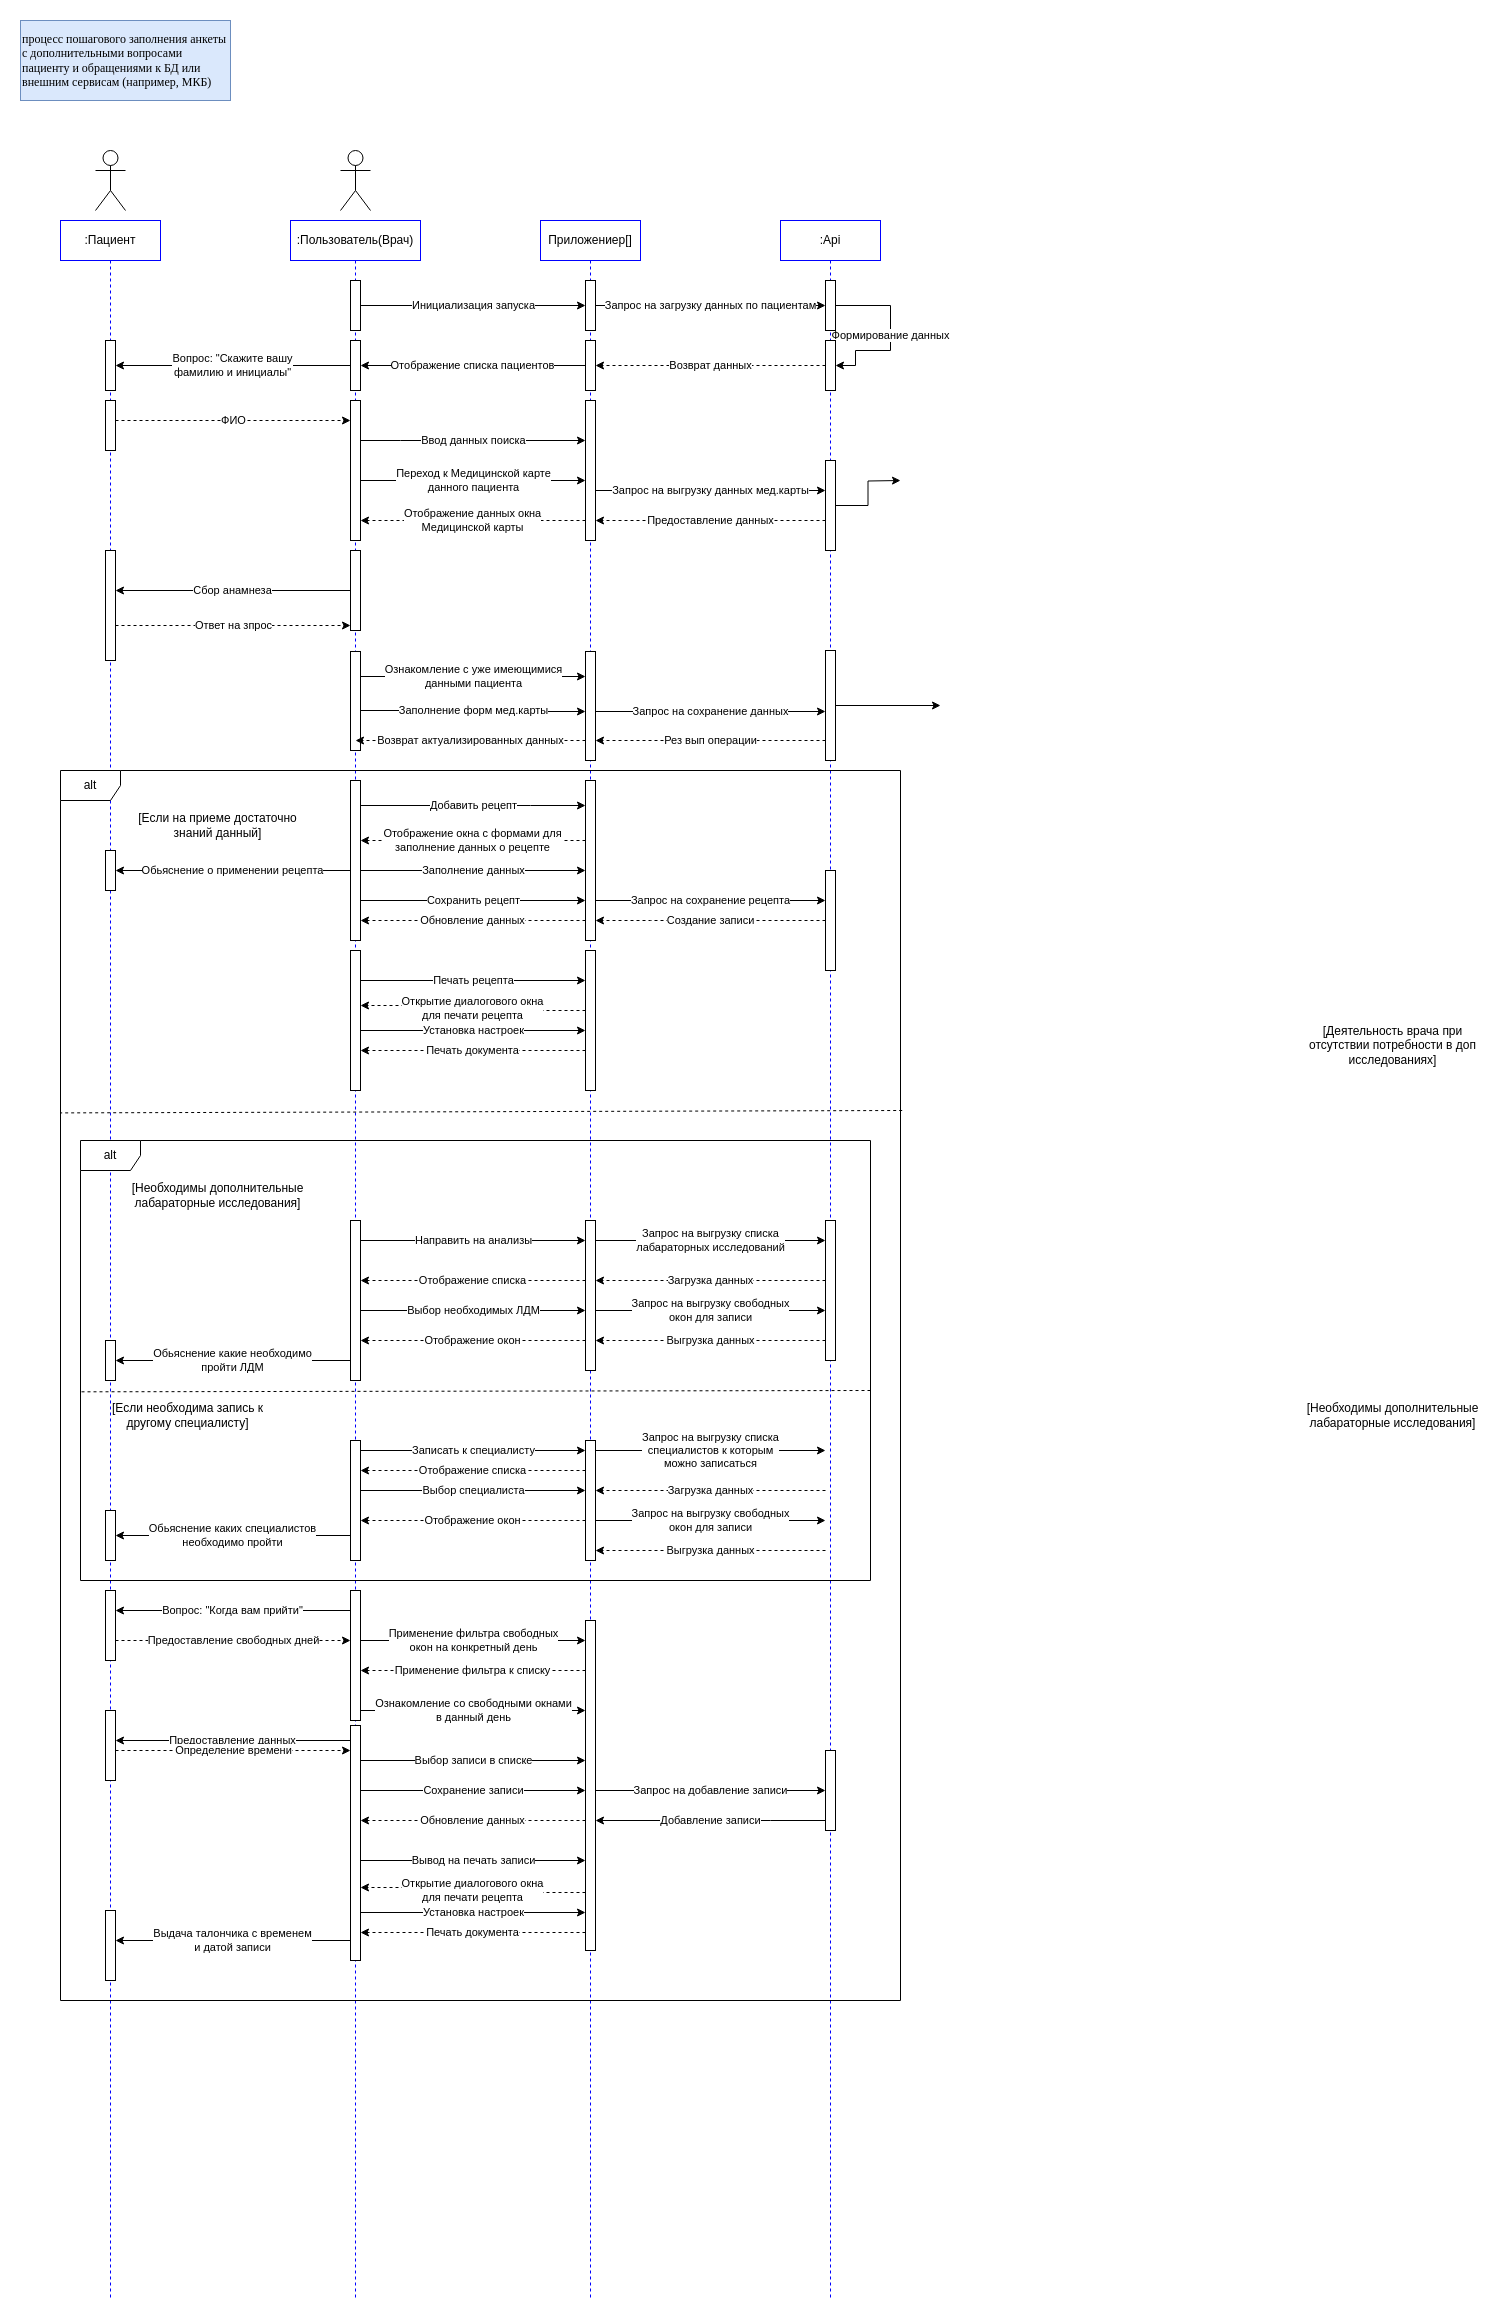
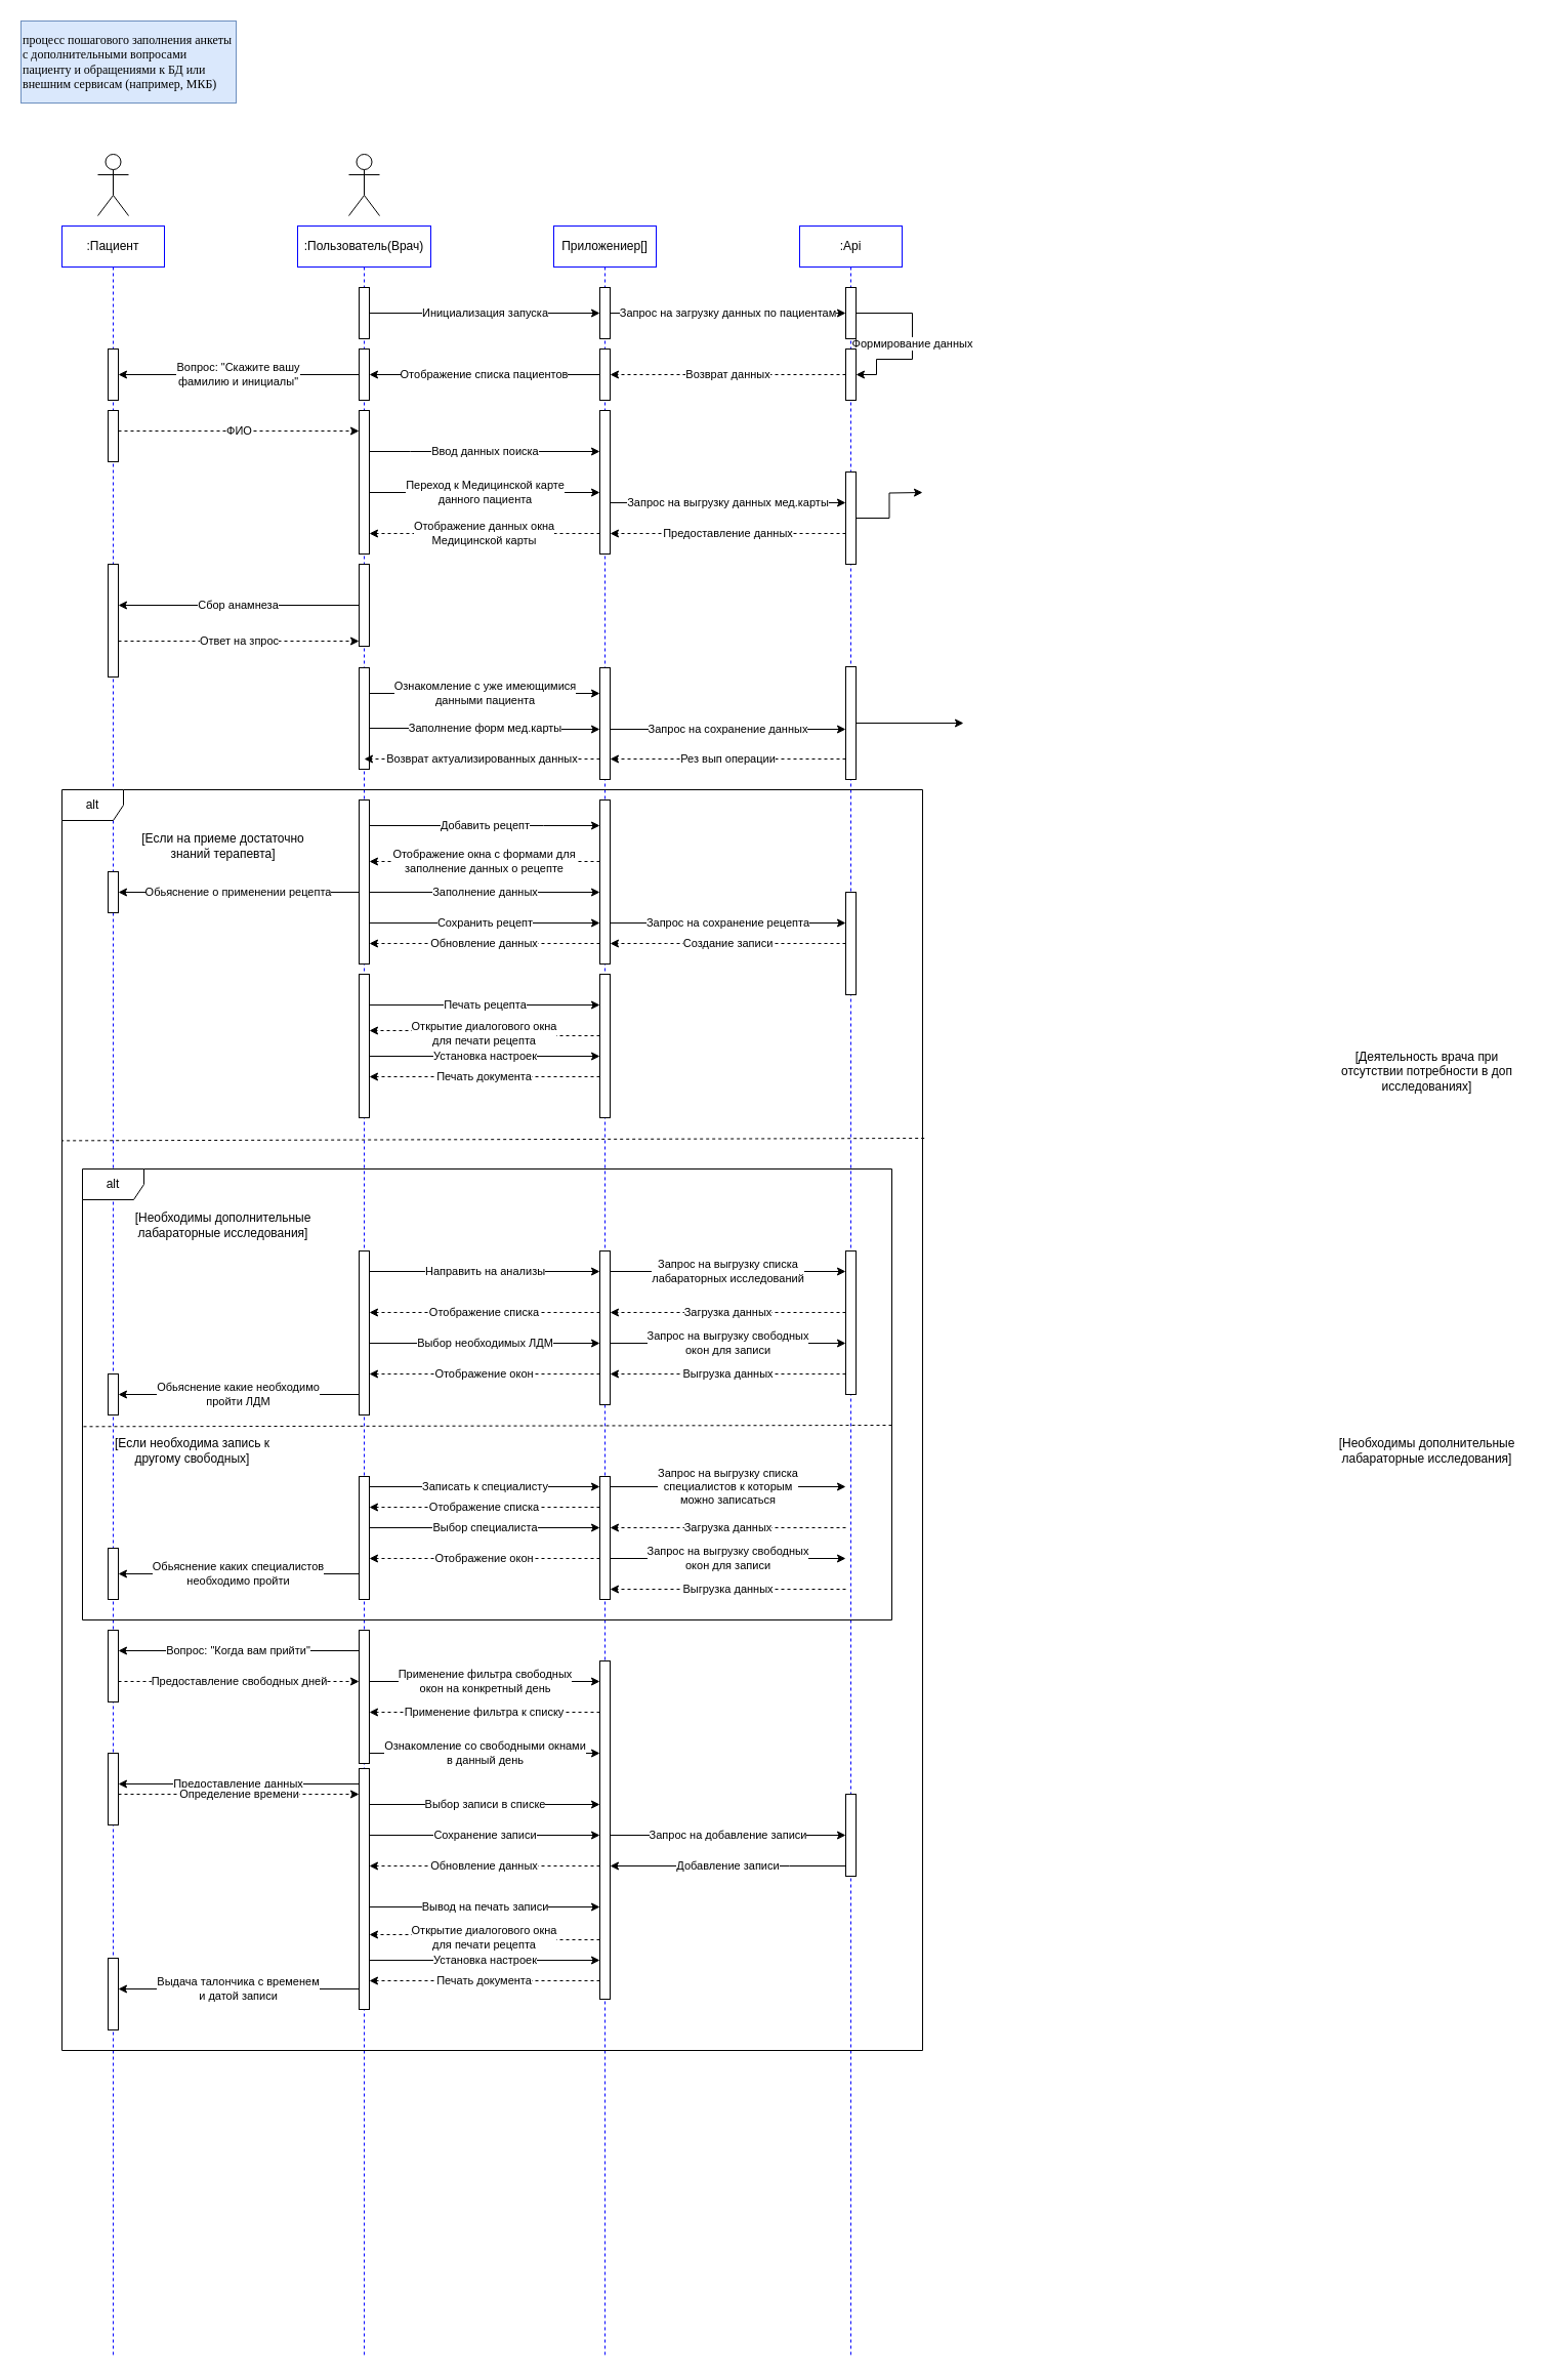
- <mxCell id="66" value="[Если на приеме достаточно знаний данный]" style="text;html=1;align=center;verticalAlign=middle;whiteSpace=wrap;rounded=0;" parent="1" vertex="1"><mxGeometry x="125" y="810" width="185" height="30" as="geometry" /></mxCell>
+ <mxCell id="66" value="[Если на приеме достаточно знаний терапевта]" style="text;html=1;align=center;verticalAlign=middle;whiteSpace=wrap;rounded=0;" parent="1" vertex="1"><mxGeometry x="125" y="810" width="185" height="30" as="geometry" /></mxCell>
- <mxCell id="90" value="[Если необходима запись к другому специалисту]" style="text;html=1;align=center;verticalAlign=middle;whiteSpace=wrap;rounded=0;" parent="1" vertex="1"><mxGeometry x="95" y="1400" width="185" height="30" as="geometry" /></mxCell>
+ <mxCell id="90" value="[Если необходима запись к другому свободных]" style="text;html=1;align=center;verticalAlign=middle;whiteSpace=wrap;rounded=0;" parent="1" vertex="1"><mxGeometry x="95" y="1400" width="185" height="30" as="geometry" /></mxCell>
